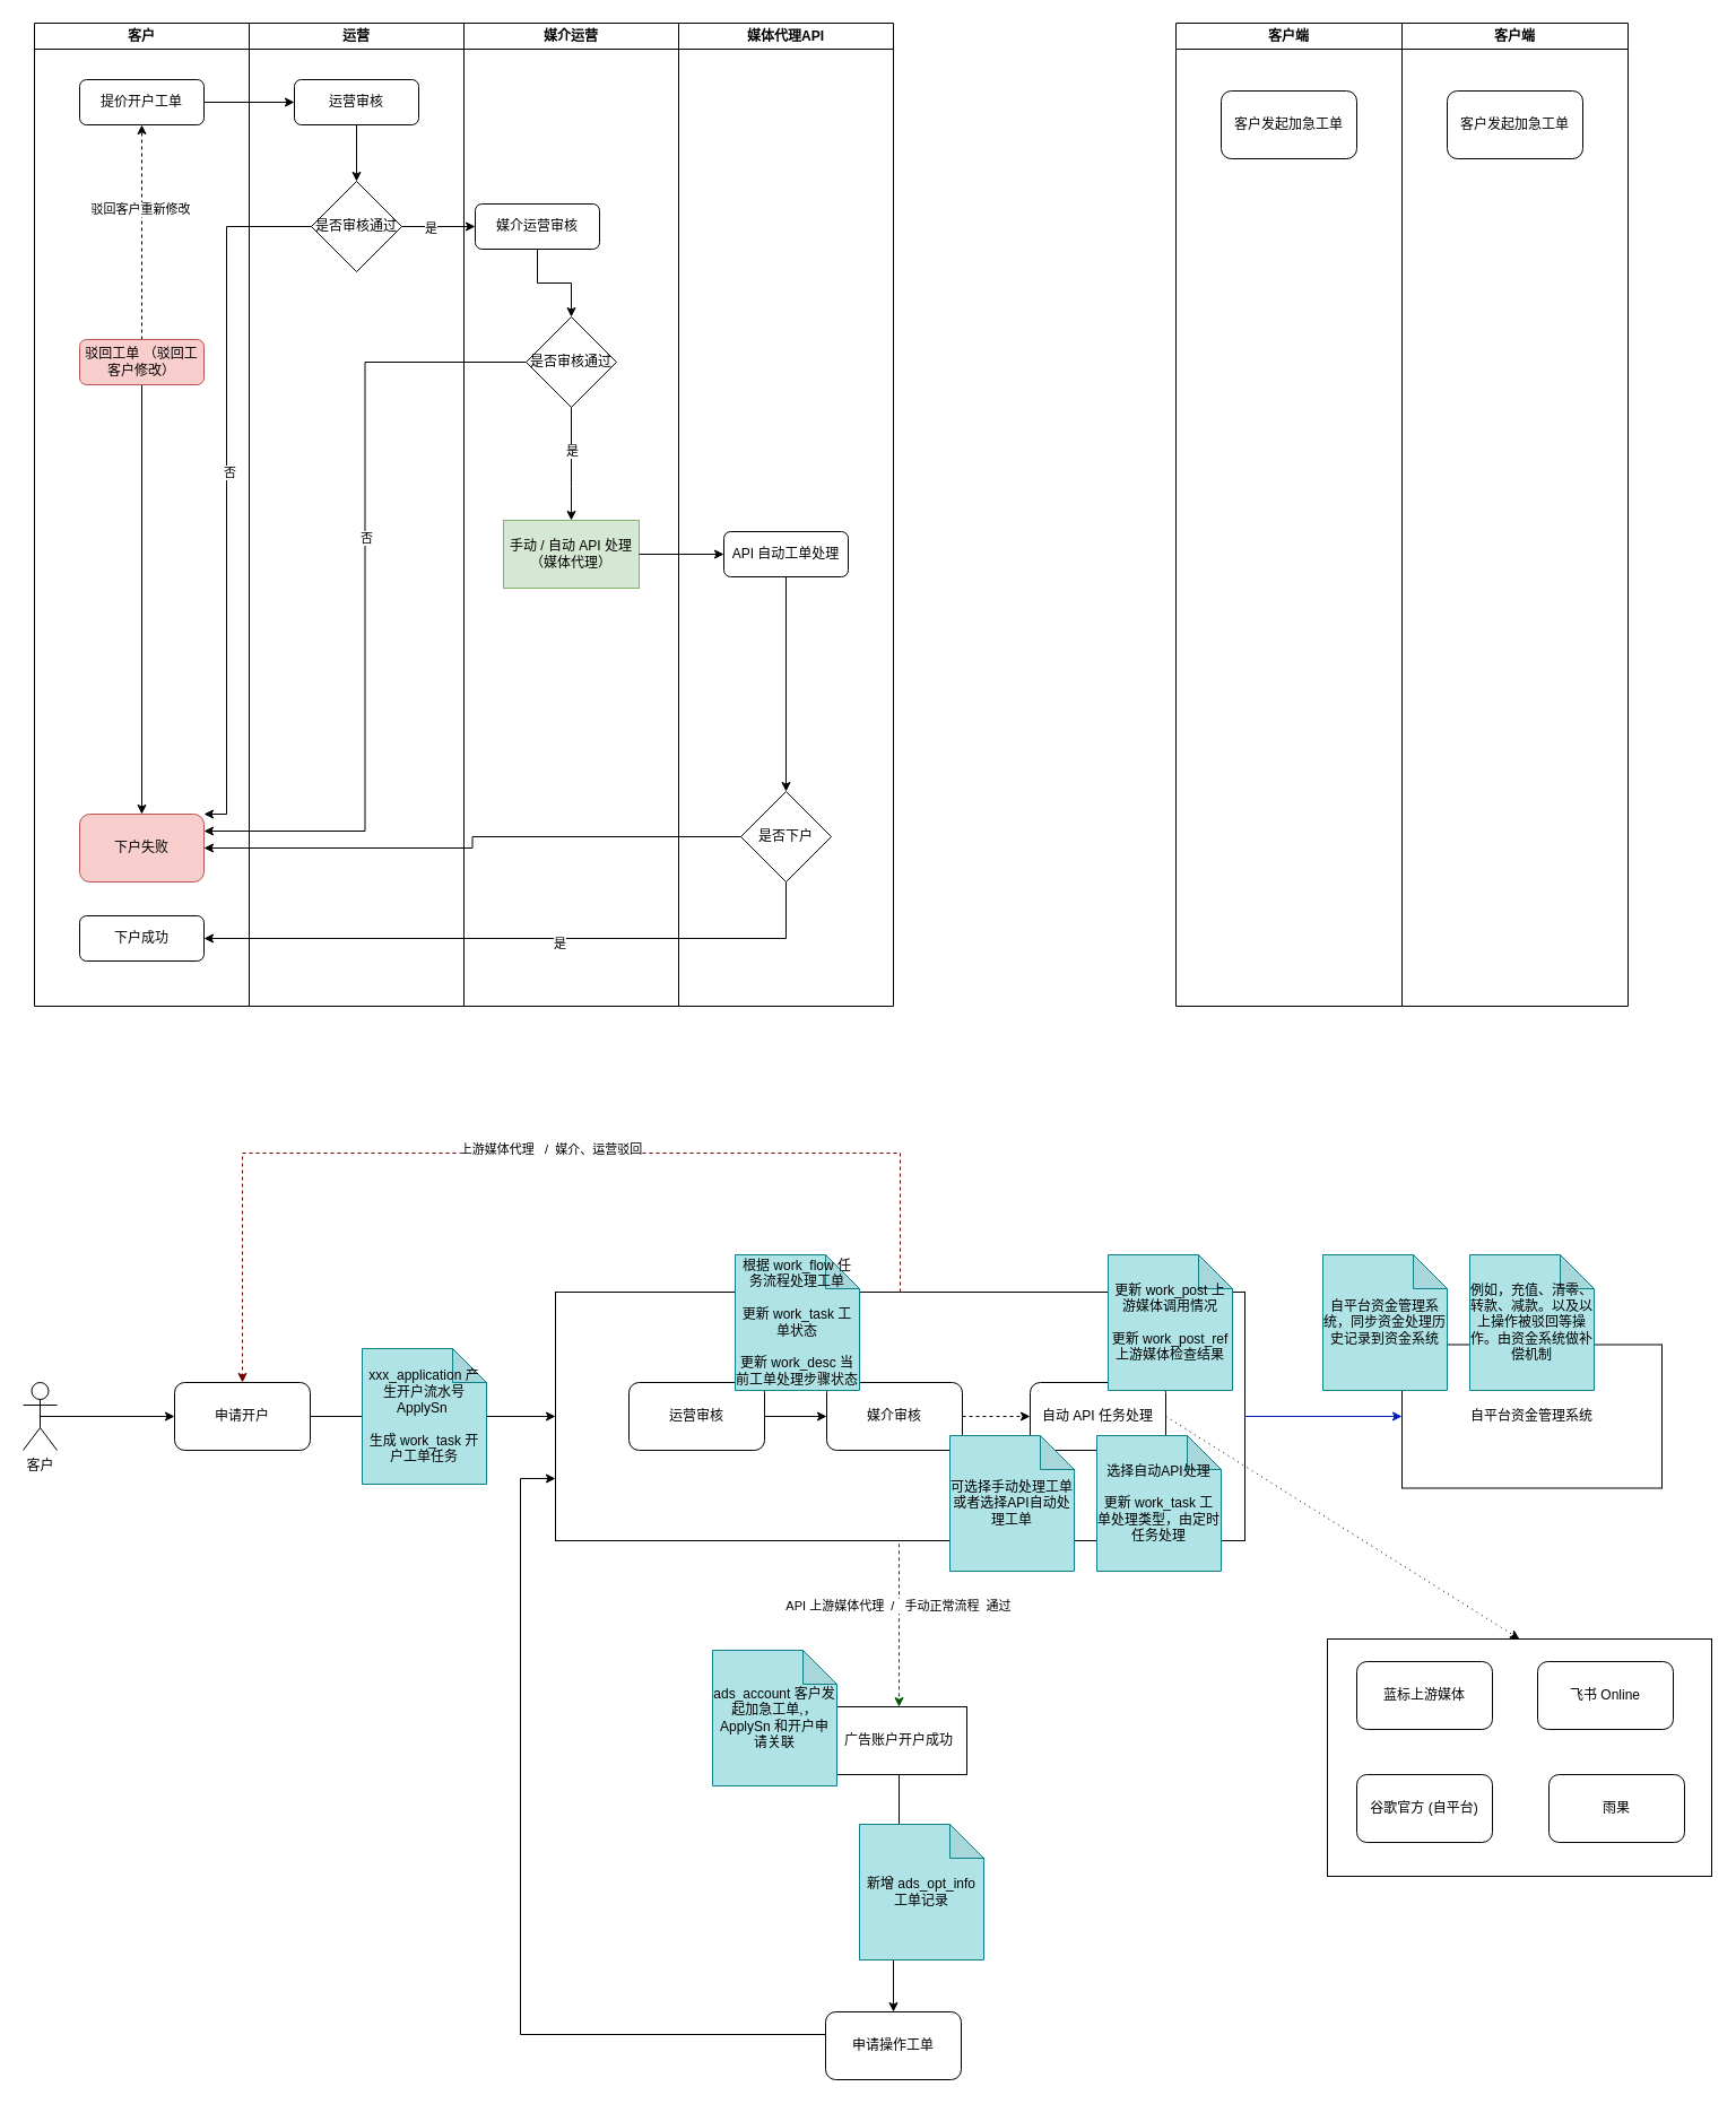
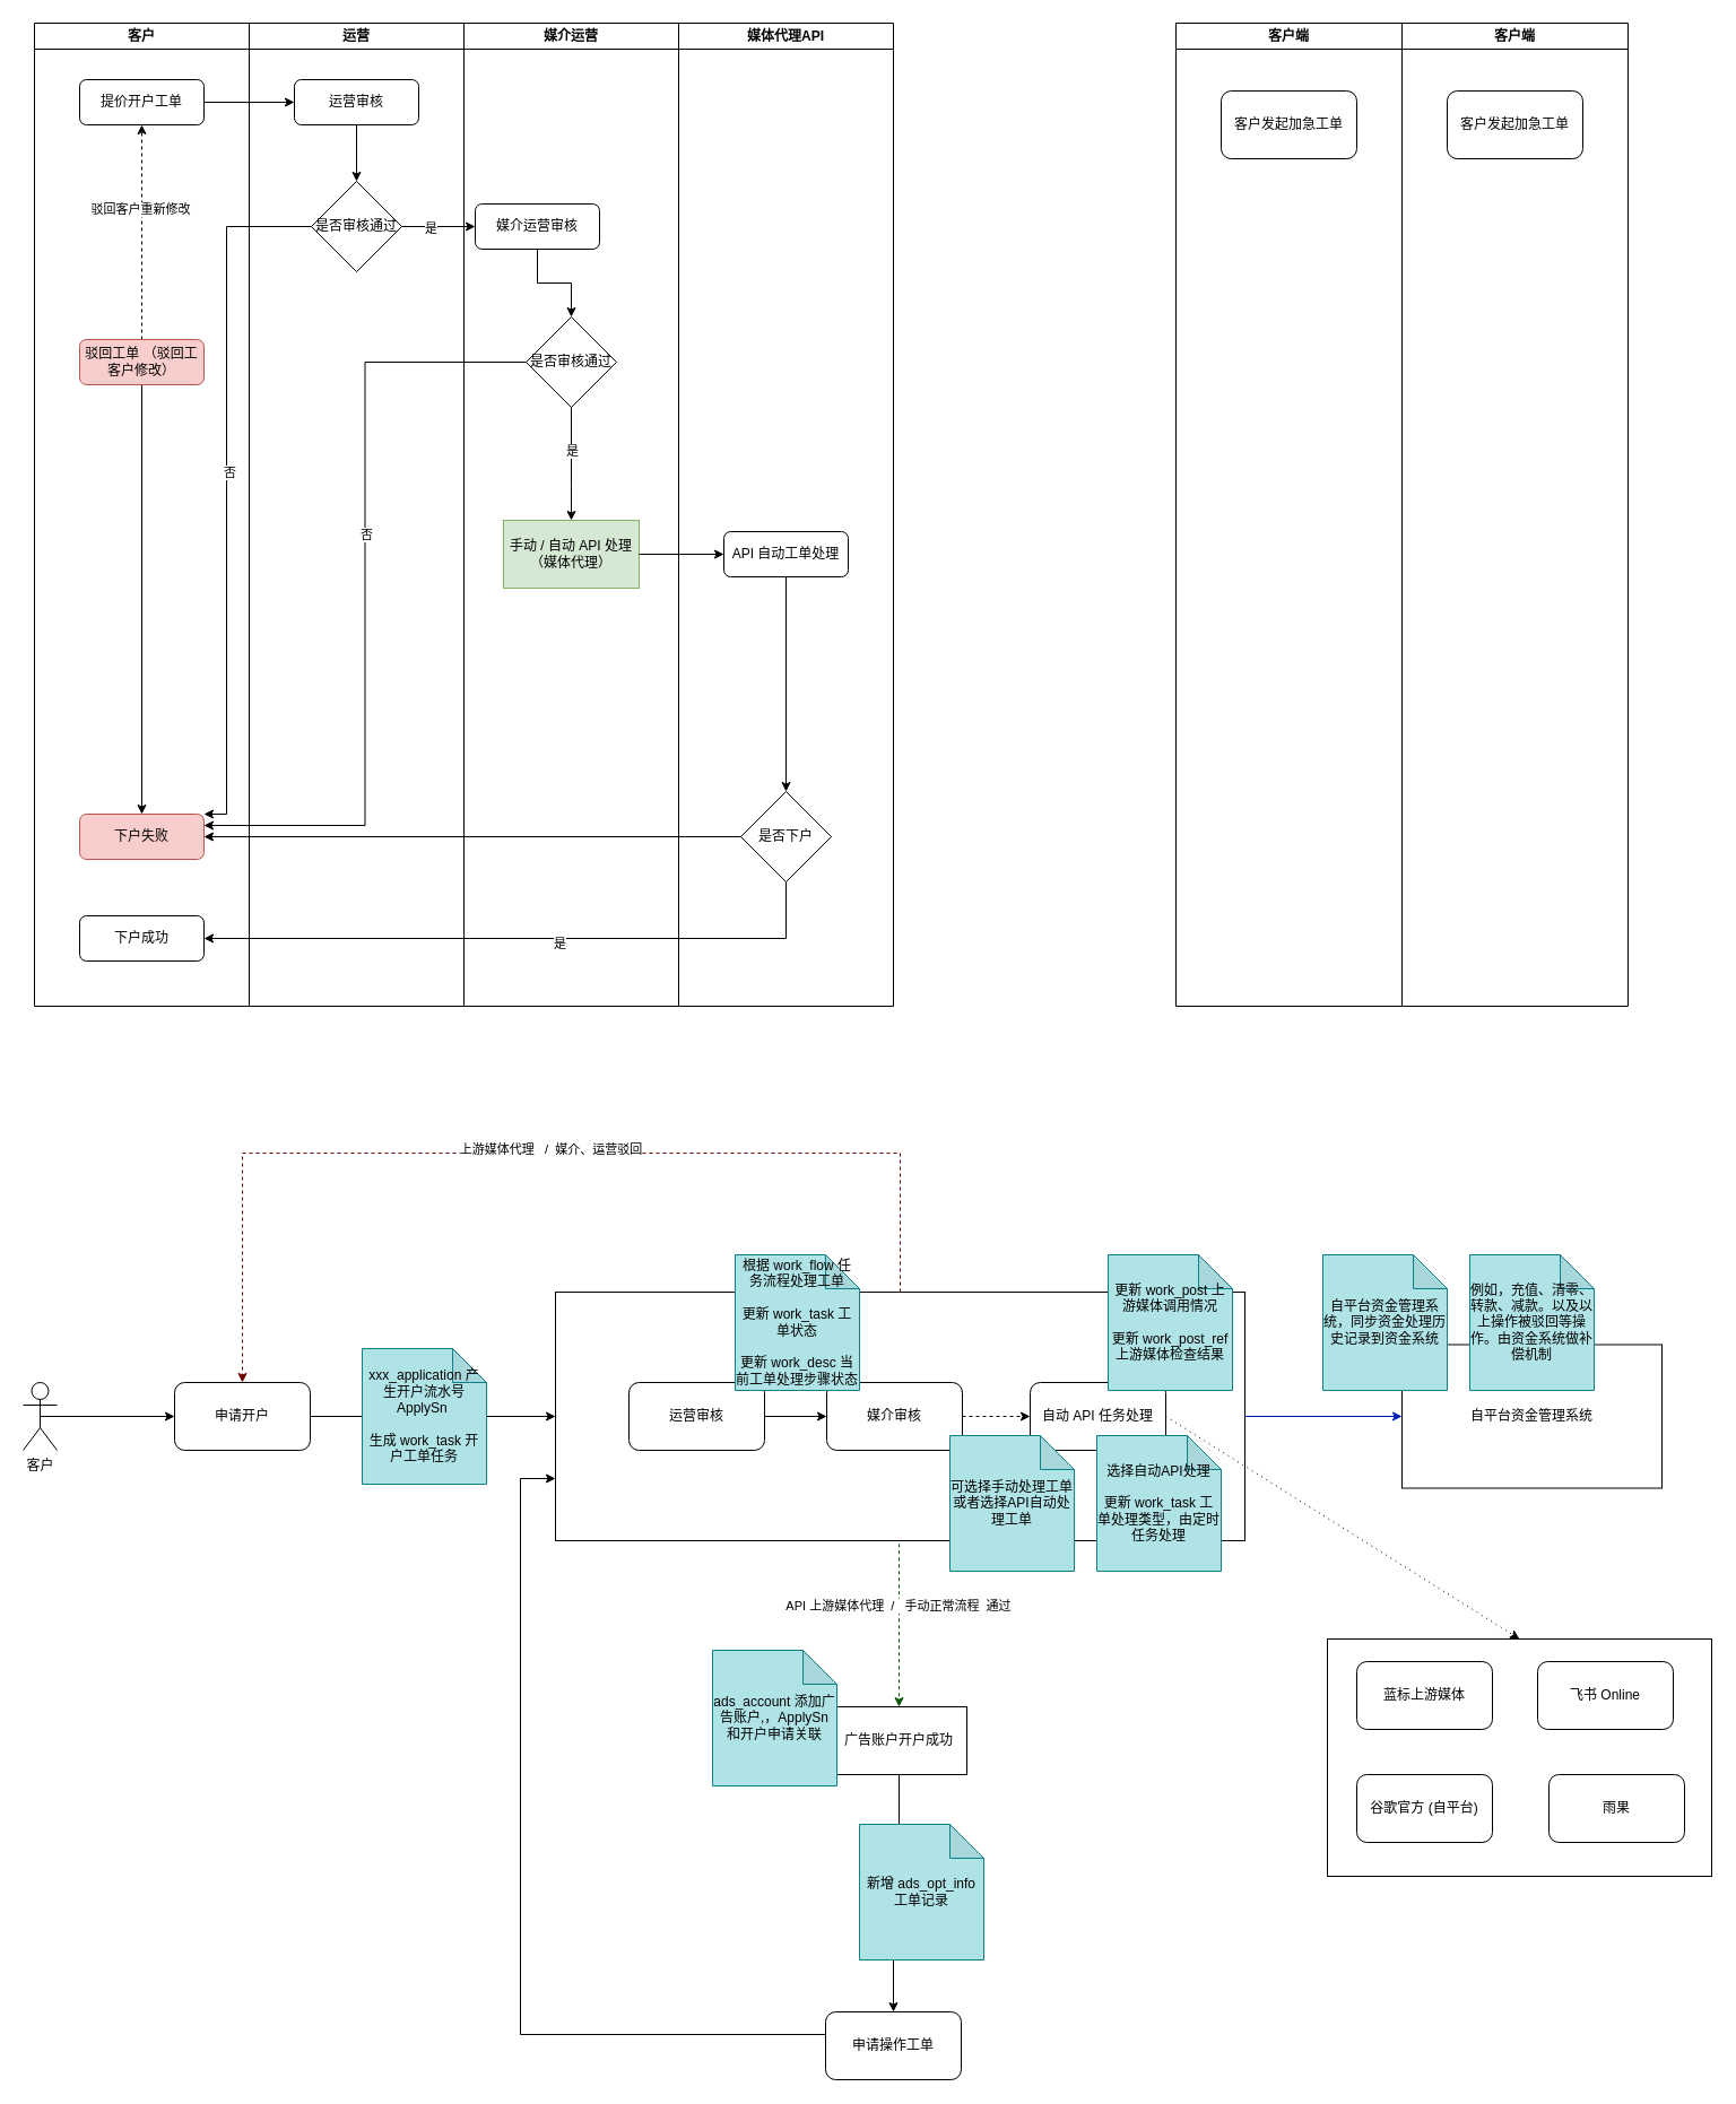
- <mxCell id="4" value="下户失败" style="rounded=1;whiteSpace=wrap;html=1;fillColor=#f8cecc;strokeColor=#b85450;" parent="2" vertex="1"><mxGeometry x="40" y="700" width="110" height="60" as="geometry" /></mxCell>
+ <mxCell id="4" value="下户失败" style="rounded=1;whiteSpace=wrap;html=1;fillColor=#f8cecc;strokeColor=#b85450;" parent="2" vertex="1"><mxGeometry x="40" y="700" width="110" height="40" as="geometry" /></mxCell>
- <mxCell id="65" value="ads_account 客户发起加急工单,，ApplySn 和开户申请关联" style="shape=note;whiteSpace=wrap;html=1;backgroundOutline=1;darkOpacity=0.05;fillColor=#b0e3e6;strokeColor=#0e8088;" vertex="1" parent="1"><mxGeometry x="630" y="1460" width="110" height="120" as="geometry" /></mxCell>
+ <mxCell id="65" value="ads_account 添加广告账户,，ApplySn 和开户申请关联" style="shape=note;whiteSpace=wrap;html=1;backgroundOutline=1;darkOpacity=0.05;fillColor=#b0e3e6;strokeColor=#0e8088;" vertex="1" parent="1"><mxGeometry x="630" y="1460" width="110" height="120" as="geometry" /></mxCell>
